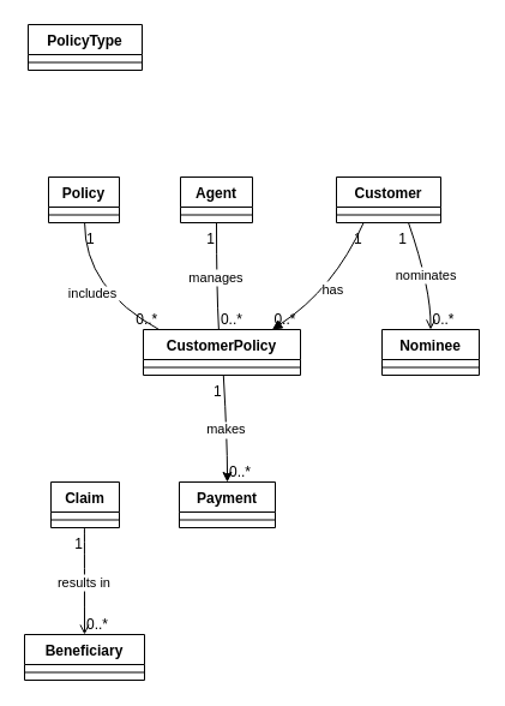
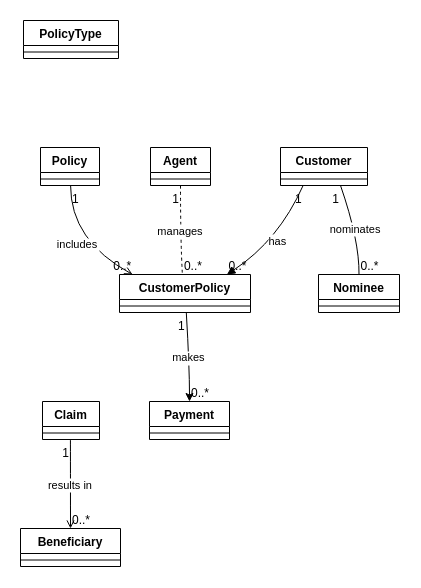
- <mxCell id="23" value="manages" style="curved=1;startArrow=none;endArrow=none;exitX=0.5;exitY=1;entryX=0.48;entryY=0;rounded=0;" edge="1" parent="1" source="4" target="10"><mxGeometry relative="1" as="geometry"><Array as="points"><mxPoint x="180" y="240" /></Array></mxGeometry></mxCell>
+ <mxCell id="23" value="manages" style="curved=1;startArrow=none;endArrow=none;exitX=0.5;exitY=1;entryX=0.48;entryY=0;rounded=0;dashed=1;" edge="1" parent="1" source="4" target="10"><mxGeometry relative="1" as="geometry"><Array as="points"><mxPoint x="180" y="240" /></Array></mxGeometry></mxCell>
- <mxCell id="32" value="nominates" style="curved=1;startArrow=none;endArrow=open;exitX=0.69;exitY=1;entryX=0.5;entryY=0;rounded=0;" edge="1" parent="1" source="2" target="16"><mxGeometry relative="1" as="geometry"><Array as="points"><mxPoint x="359" y="240" /></Array></mxGeometry></mxCell>
+ <mxCell id="32" value="nominates" style="curved=1;startArrow=none;endArrow=none;exitX=0.69;exitY=1;entryX=0.5;entryY=0;rounded=0;" edge="1" parent="1" source="2" target="16"><mxGeometry relative="1" as="geometry"><Array as="points"><mxPoint x="359" y="240" /></Array></mxGeometry></mxCell>
- <mxCell id="26" value="includes" style="curved=1;startArrow=none;endArrow=none;exitX=0.51;exitY=1;entryX=0.1;entryY=0;rounded=0;" edge="1" parent="1" source="6" target="10"><mxGeometry relative="1" as="geometry"><Array as="points"><mxPoint x="70" y="240" /></Array></mxGeometry></mxCell>
+ <mxCell id="26" value="includes" style="curved=1;startArrow=none;endArrow=open;exitX=0.51;exitY=1;entryX=0.1;entryY=0;rounded=0;" edge="1" parent="1" source="6" target="10"><mxGeometry relative="1" as="geometry"><Array as="points"><mxPoint x="70" y="240" /></Array></mxGeometry></mxCell>
